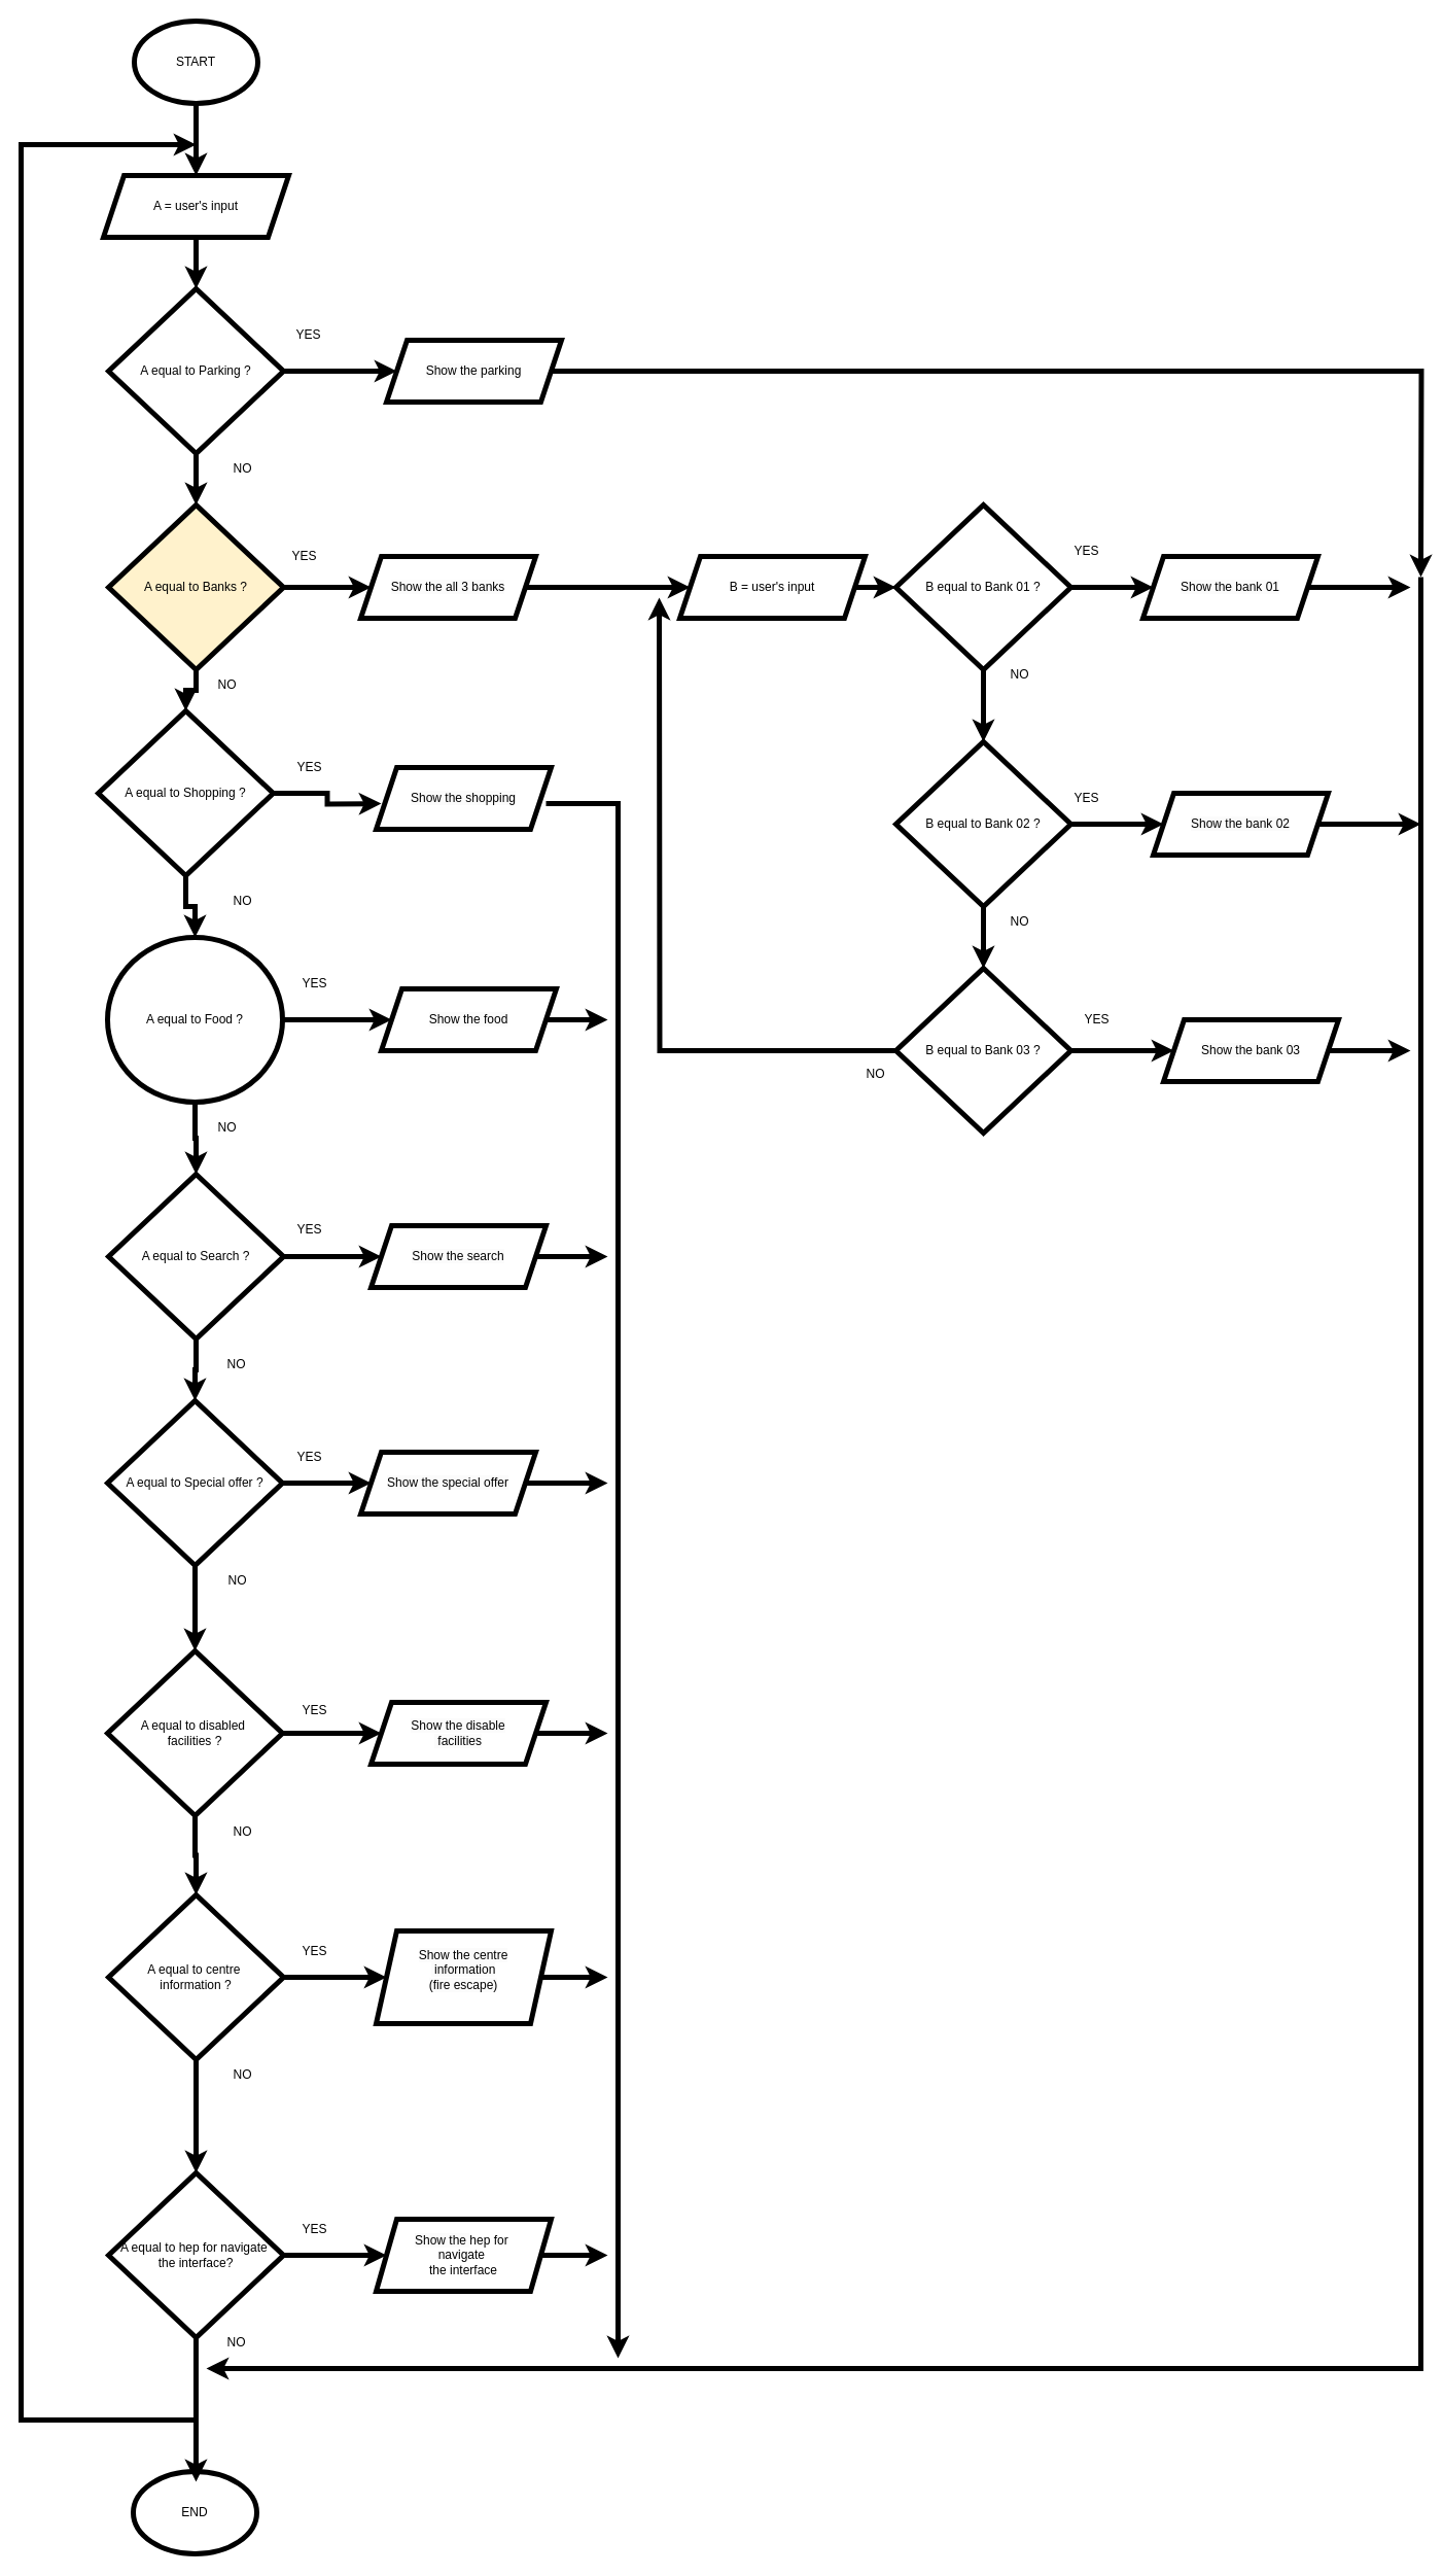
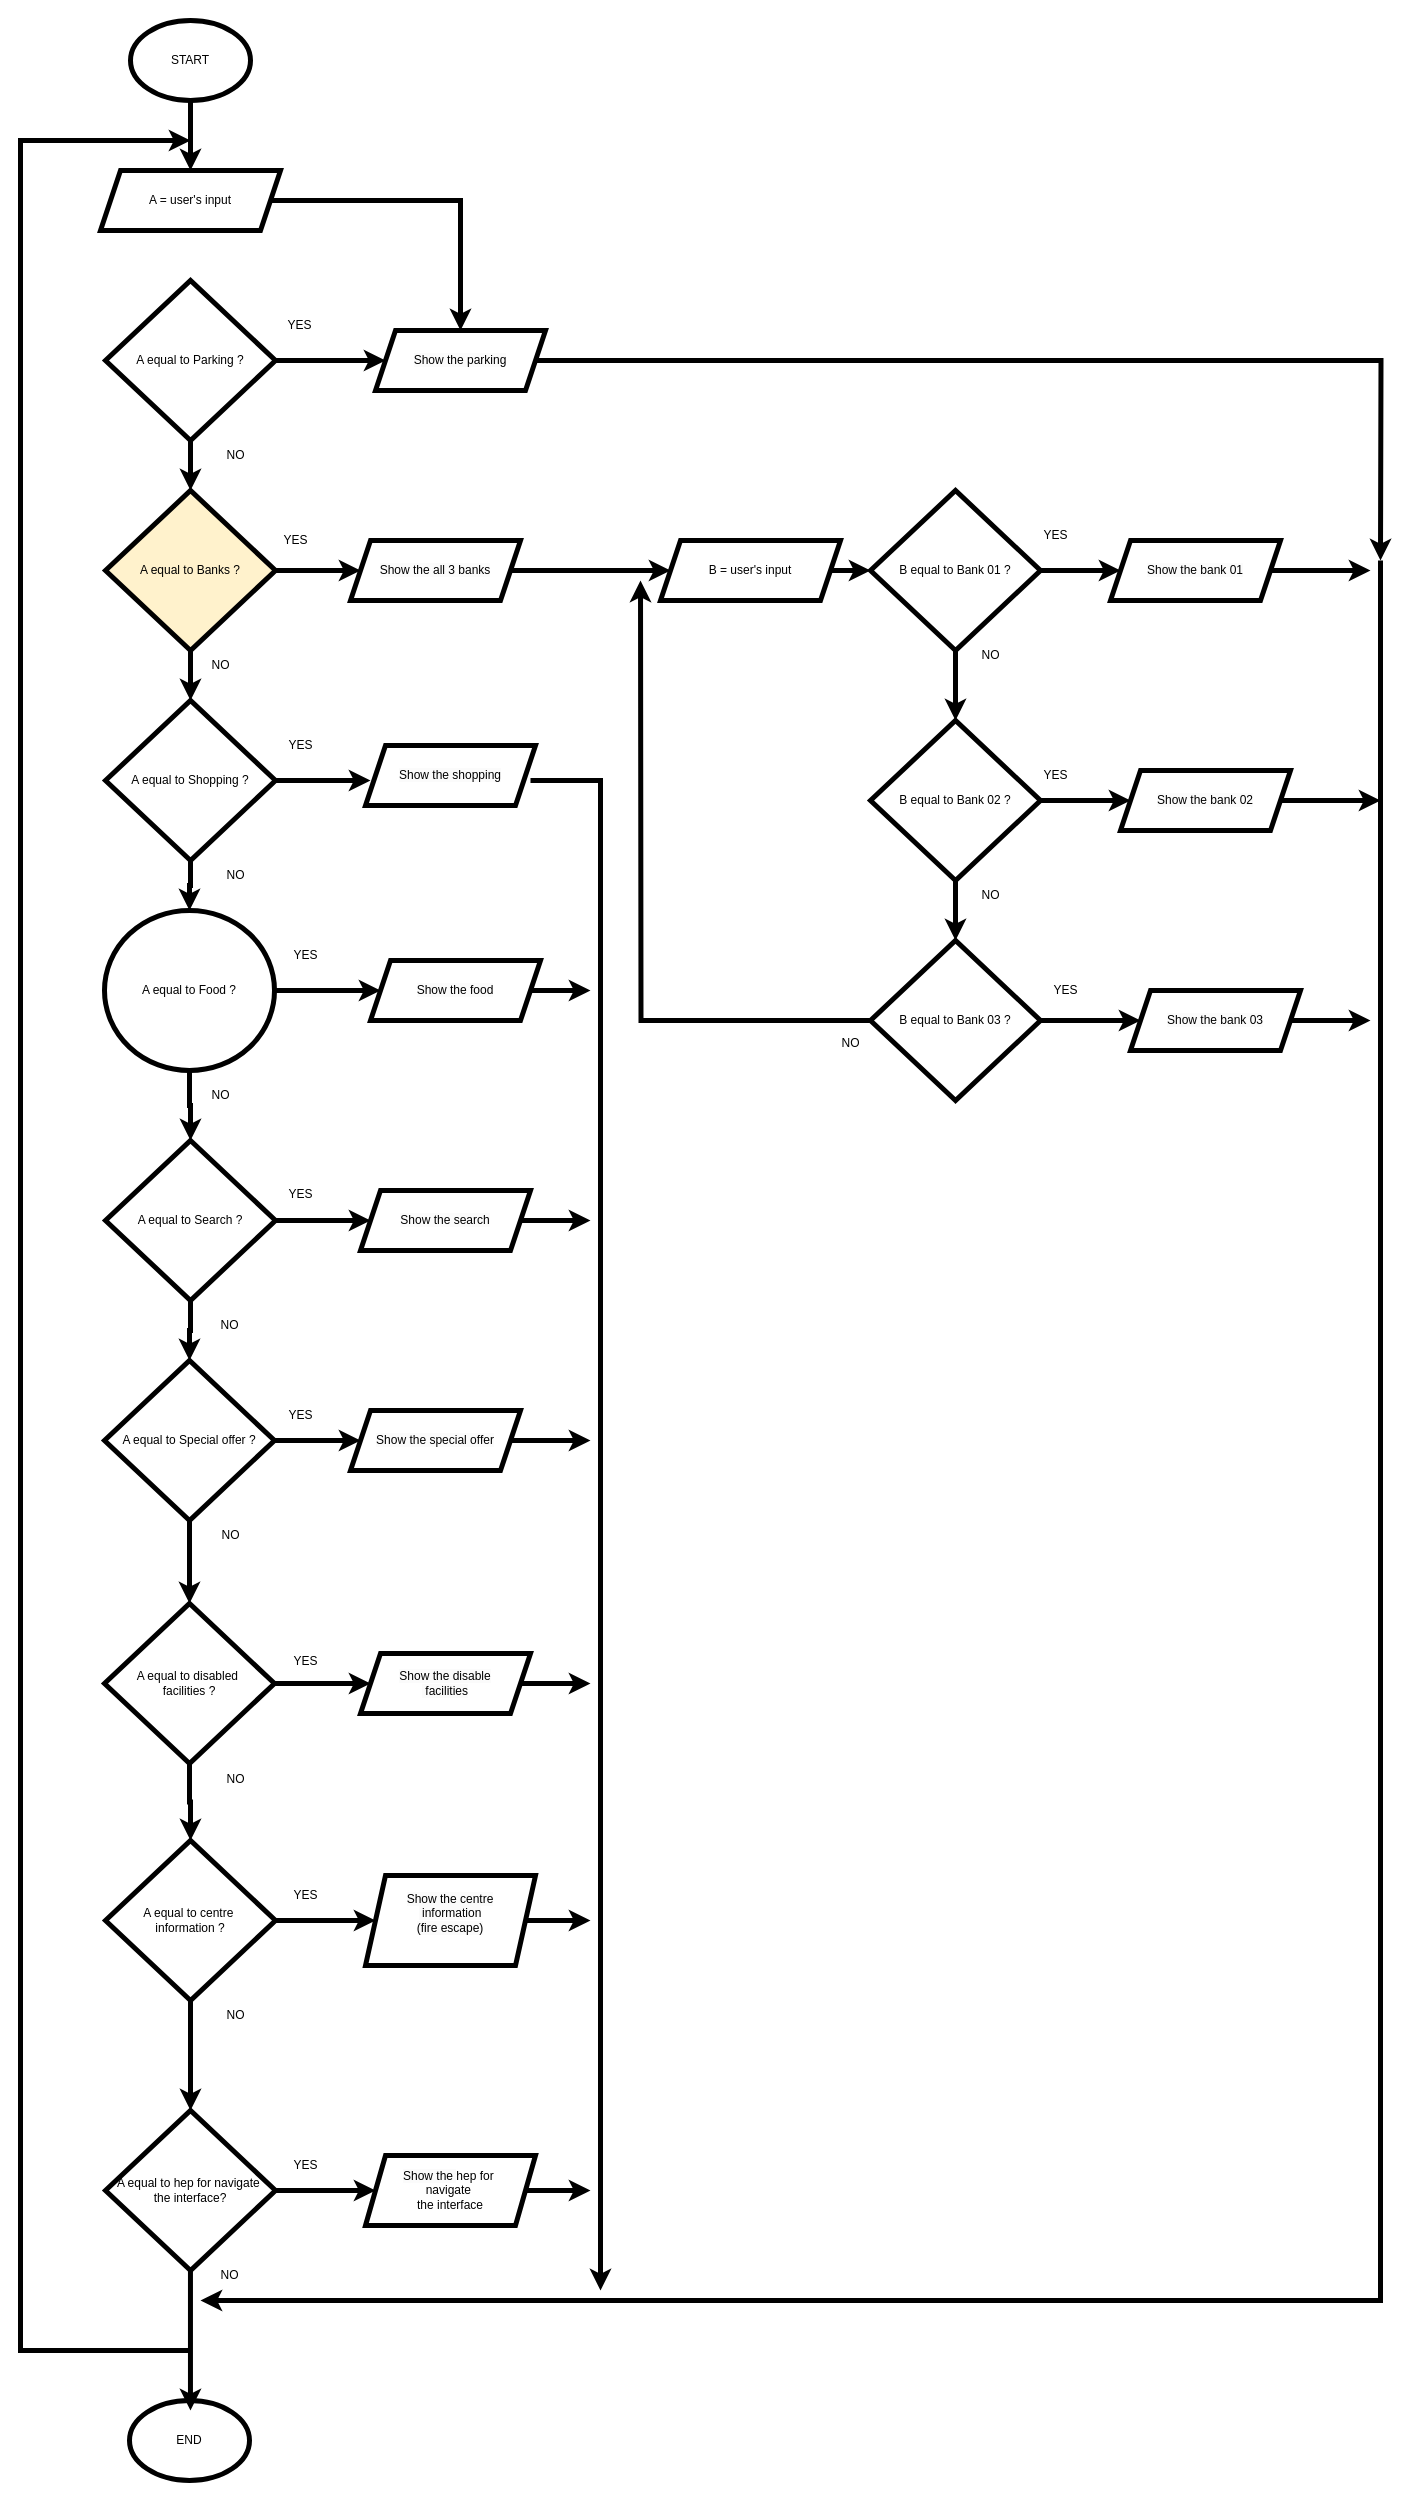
- <mxCell id="4" value="" style="edgeStyle=orthogonalEdgeStyle;rounded=0;orthogonalLoop=1;jettySize=auto;html=1;strokeWidth=5;" parent="1" source="5" target="8" edge="1"><mxGeometry relative="1" as="geometry" /></mxCell>
+ <mxCell id="4" value="" style="edgeStyle=orthogonalEdgeStyle;rounded=0;orthogonalLoop=1;jettySize=auto;html=1;strokeWidth=5;" parent="1" source="5" target="73" edge="1"><mxGeometry relative="1" as="geometry" /></mxCell>
- <mxCell id="14" value="A equal to Shopping ?" style="rhombus;whiteSpace=wrap;html=1;direction=west;strokeWidth=5;" parent="1" vertex="1"><mxGeometry x="95" y="690" width="170" height="160" as="geometry" /></mxCell>
+ <mxCell id="14" value="A equal to Shopping ?" style="rhombus;whiteSpace=wrap;html=1;direction=west;strokeWidth=5;" parent="1" vertex="1"><mxGeometry x="105" y="700" width="170" height="160" as="geometry" /></mxCell>
